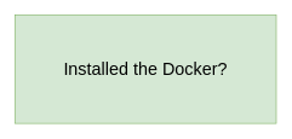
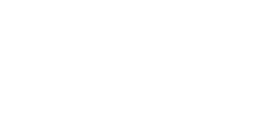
- <mxCell id="2" value="&lt;font style=&quot;font-size: 24px;&quot;&gt;Installed the Docker?&lt;/font&gt;" style="rounded=0;whiteSpace=wrap;html=1;fillColor=#d5e8d4;strokeColor=#82b366;" vertex="1" parent="1"><mxGeometry x="20" y="20" width="360" height="150" as="geometry" /></mxCell>
